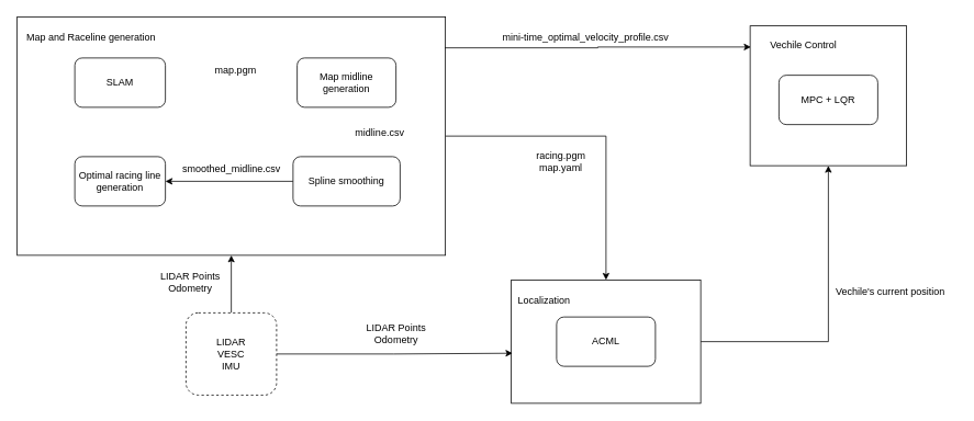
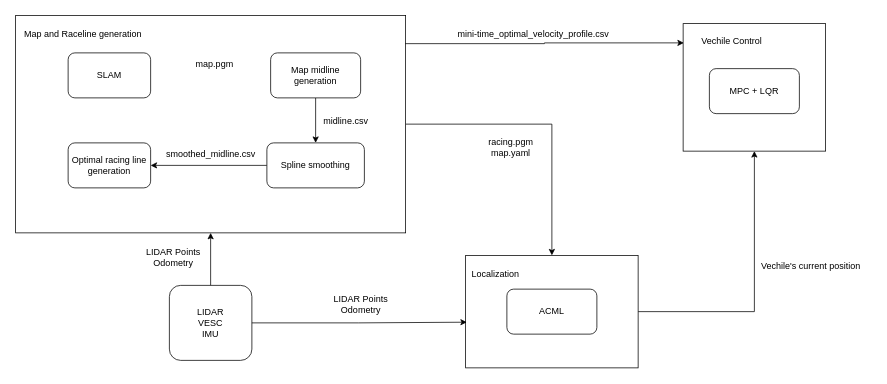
+ <mxCell id="7" style="edgeStyle=orthogonalEdgeStyle;rounded=0;orthogonalLoop=1;jettySize=auto;html=1;" edge="1" parent="1" source="8" target="10"><mxGeometry relative="1" as="geometry" /></mxCell>
- <mxCell id="16" value="&lt;div&gt;LIDAR&lt;/div&gt;&lt;div&gt;VESC&lt;/div&gt;IMU" style="rounded=1;whiteSpace=wrap;html=1;dashed=1;" vertex="1" parent="1"><mxGeometry x="225" y="380" width="110" height="100" as="geometry" /></mxCell>
+ <mxCell id="16" value="&lt;div&gt;LIDAR&lt;/div&gt;&lt;div&gt;VESC&lt;/div&gt;IMU" style="rounded=1;whiteSpace=wrap;html=1;" vertex="1" parent="1"><mxGeometry x="225" y="380" width="110" height="100" as="geometry" /></mxCell>
